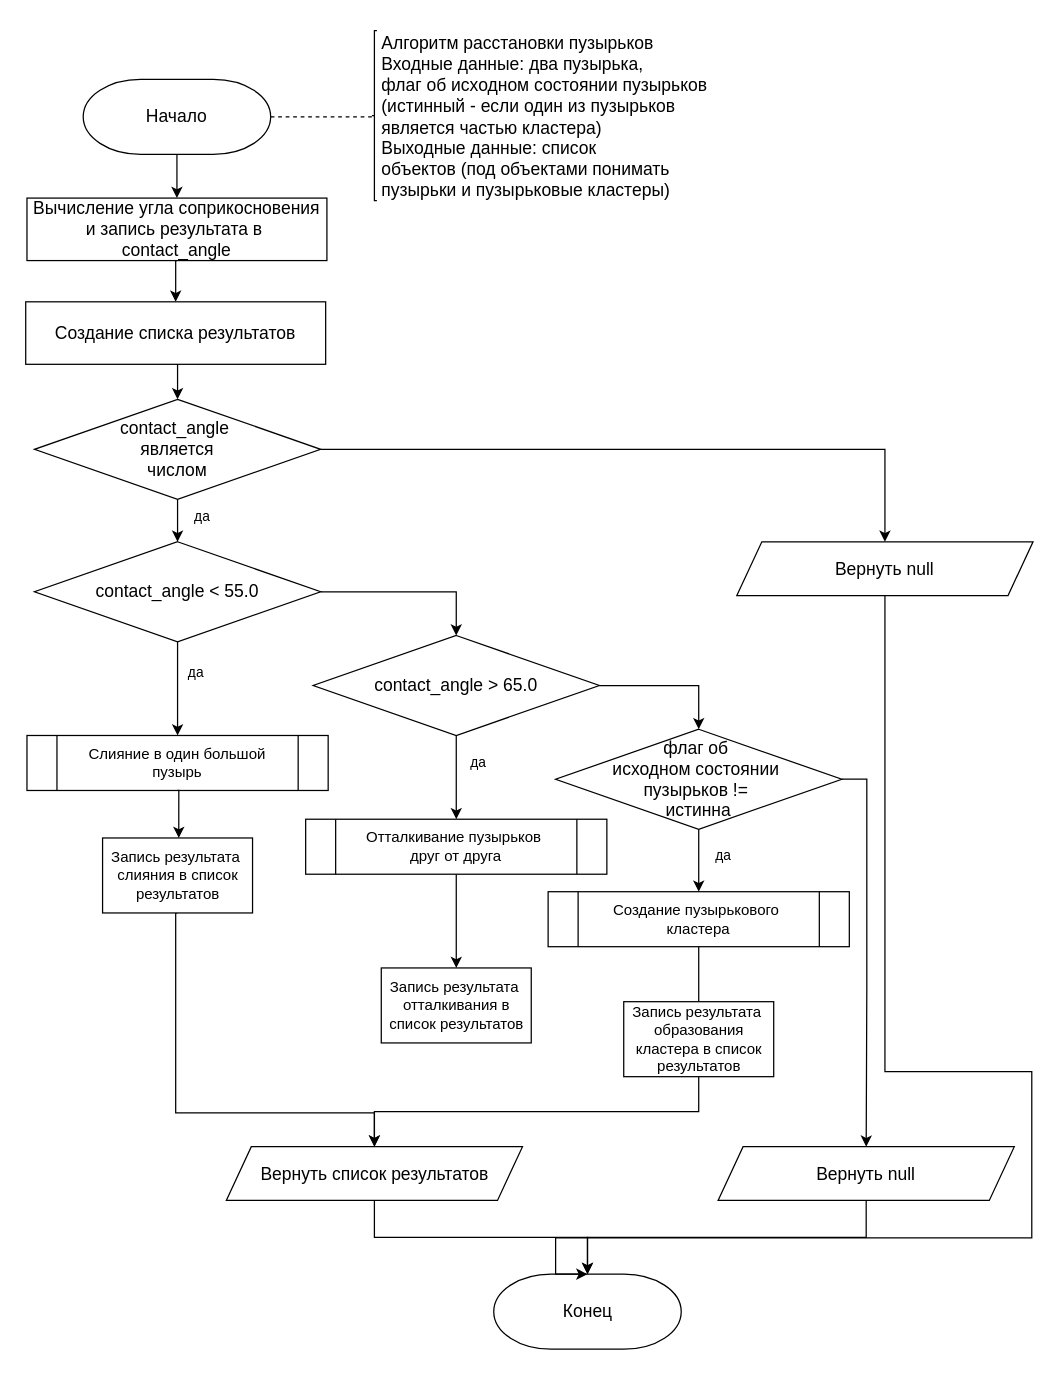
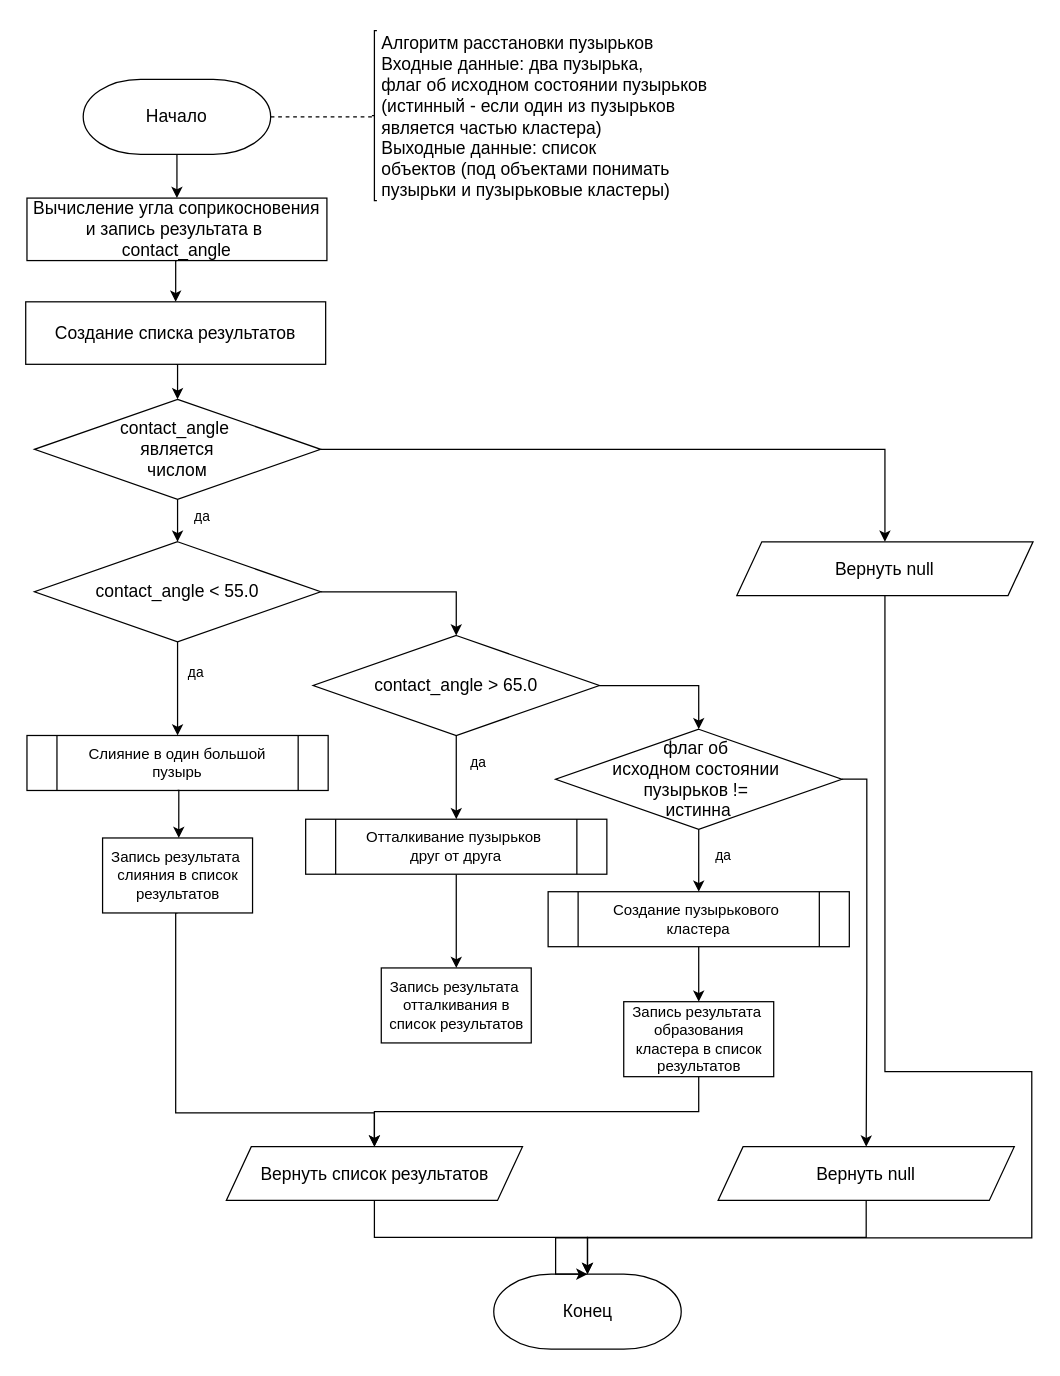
- <mxCell id="32" style="edgeStyle=orthogonalEdgeStyle;rounded=0;orthogonalLoop=1;jettySize=auto;html=1;exitX=0.5;exitY=1;exitDx=0;exitDy=0;entryX=0.5;entryY=0;entryDx=0;entryDy=0;endArrow=none;" parent="1" source="44" target="34" edge="1"><mxGeometry relative="1" as="geometry"><mxPoint x="557" y="776" as="sourcePoint" /></mxGeometry></mxCell>
+ <mxCell id="32" style="edgeStyle=orthogonalEdgeStyle;rounded=0;orthogonalLoop=1;jettySize=auto;html=1;exitX=0.5;exitY=1;exitDx=0;exitDy=0;entryX=0.5;entryY=0;entryDx=0;entryDy=0;" parent="1" source="44" target="34" edge="1"><mxGeometry relative="1" as="geometry"><mxPoint x="557" y="776" as="sourcePoint" /></mxGeometry></mxCell>
